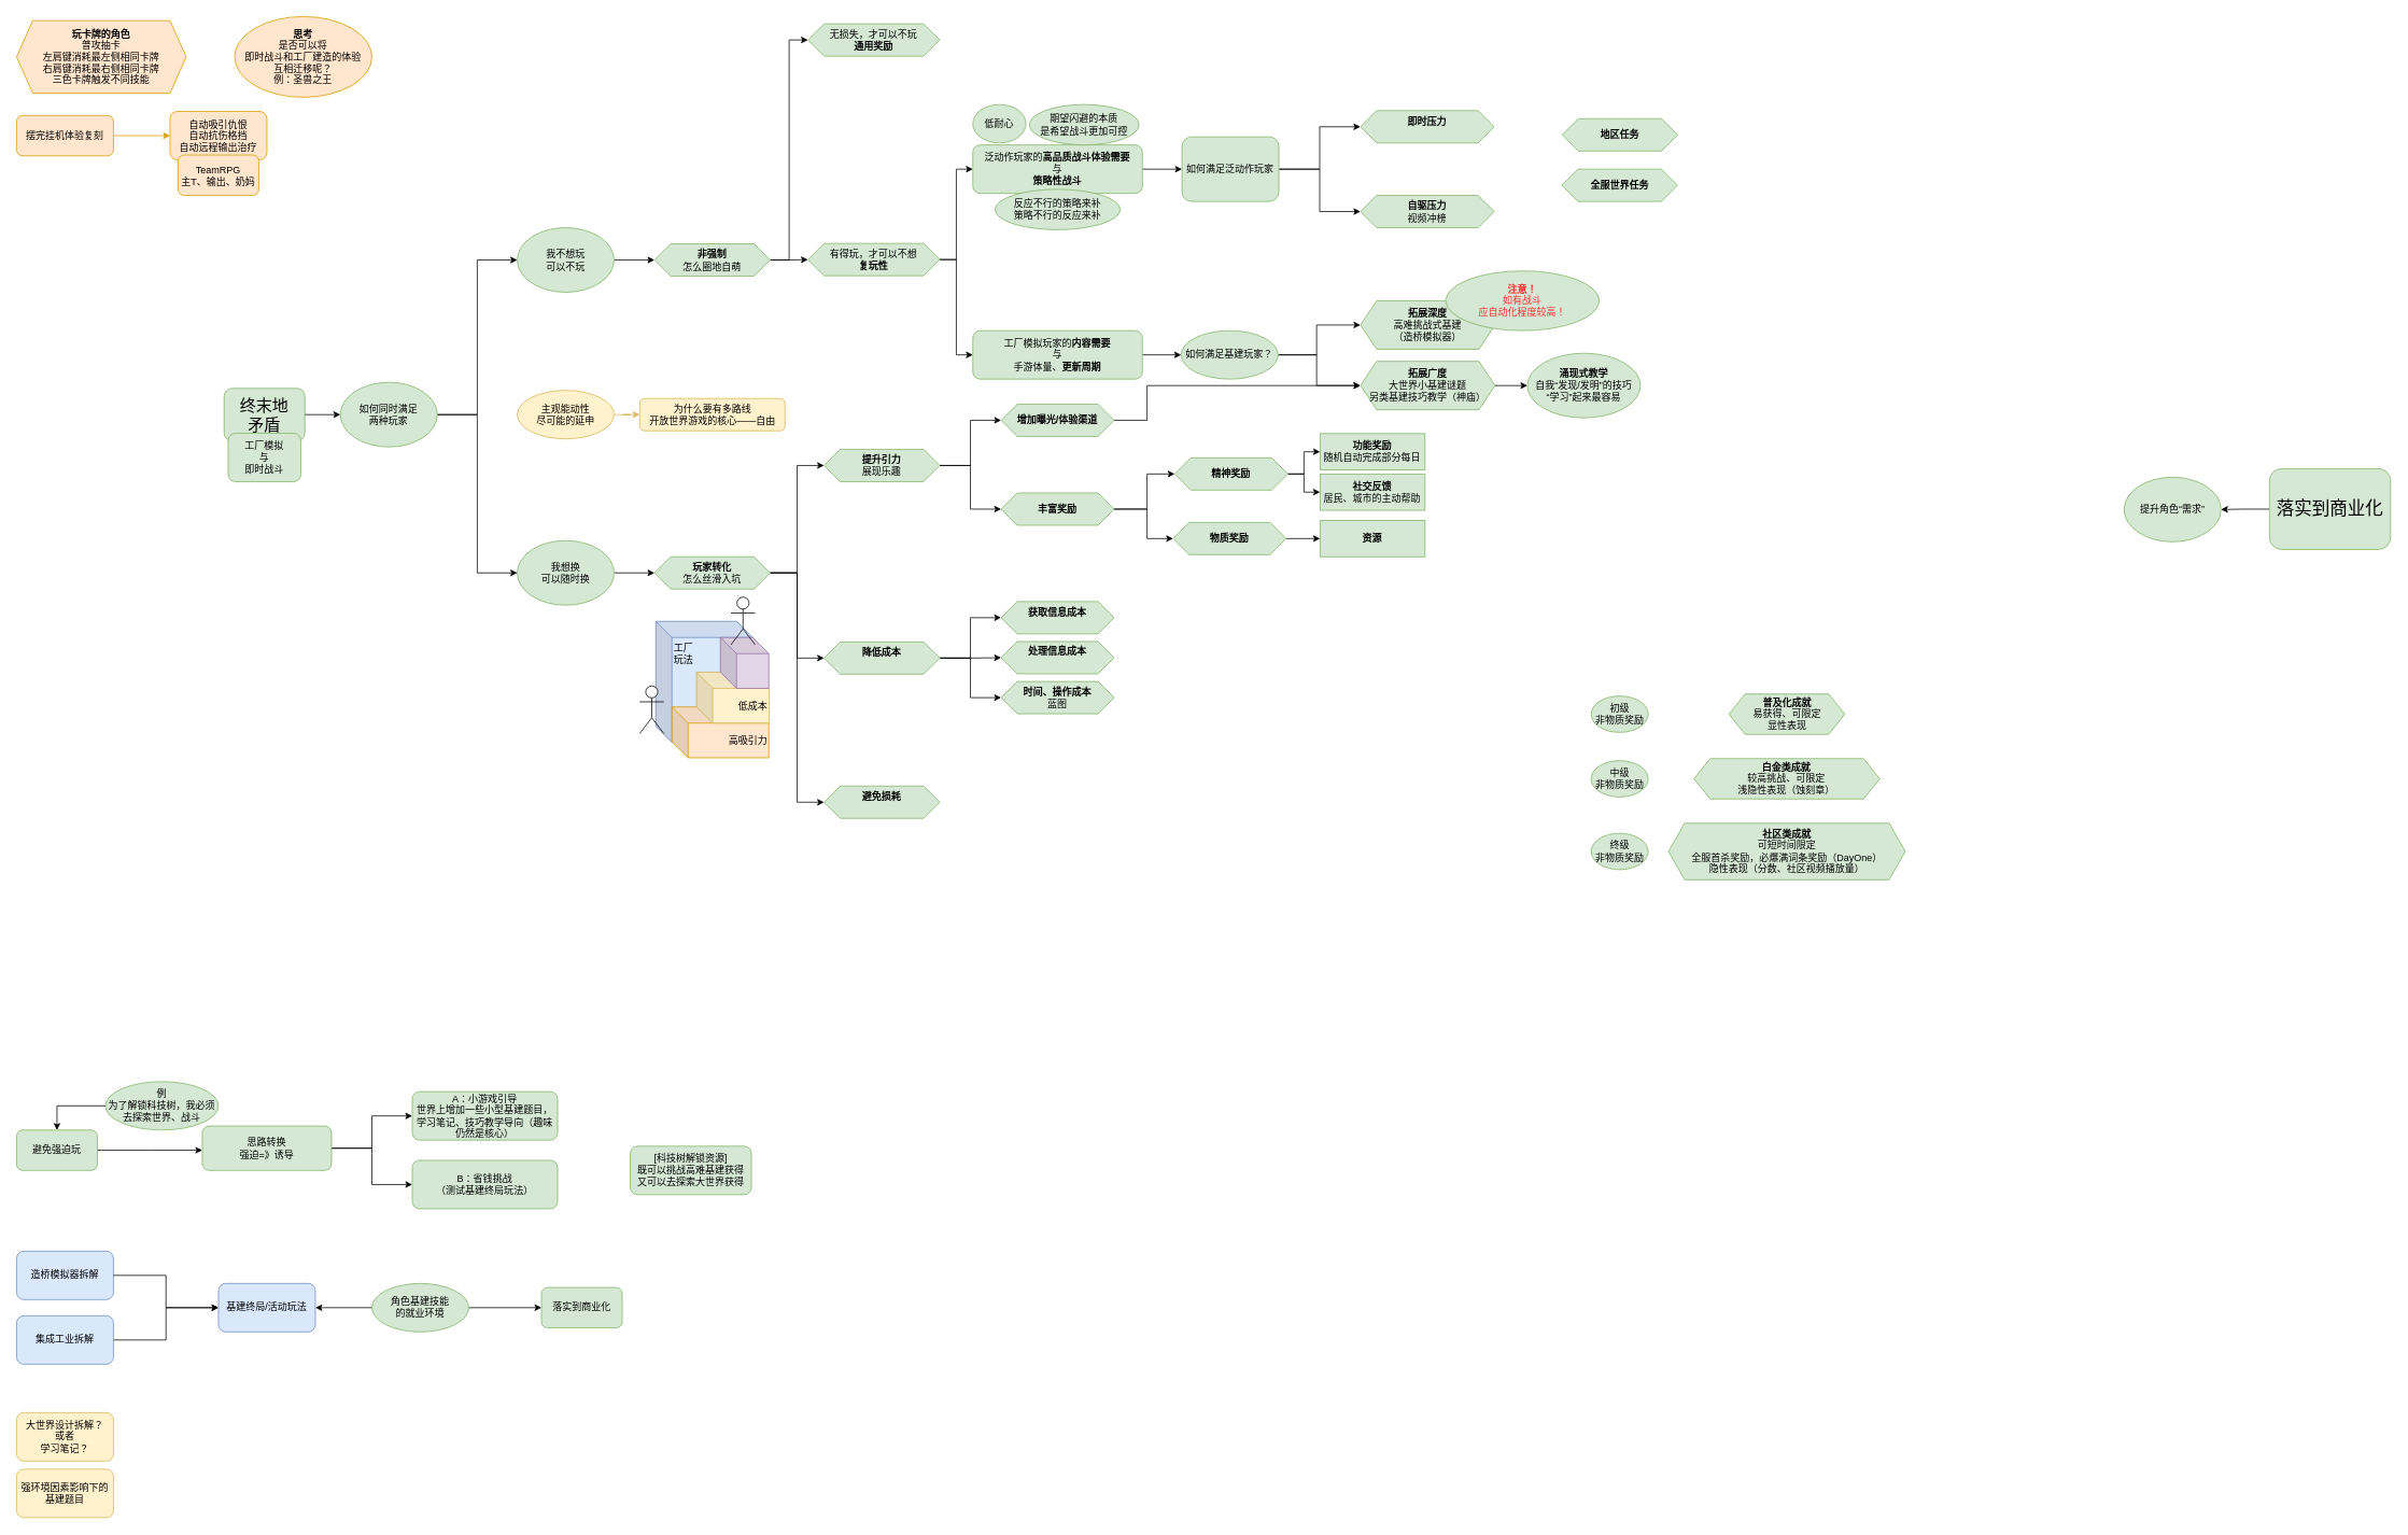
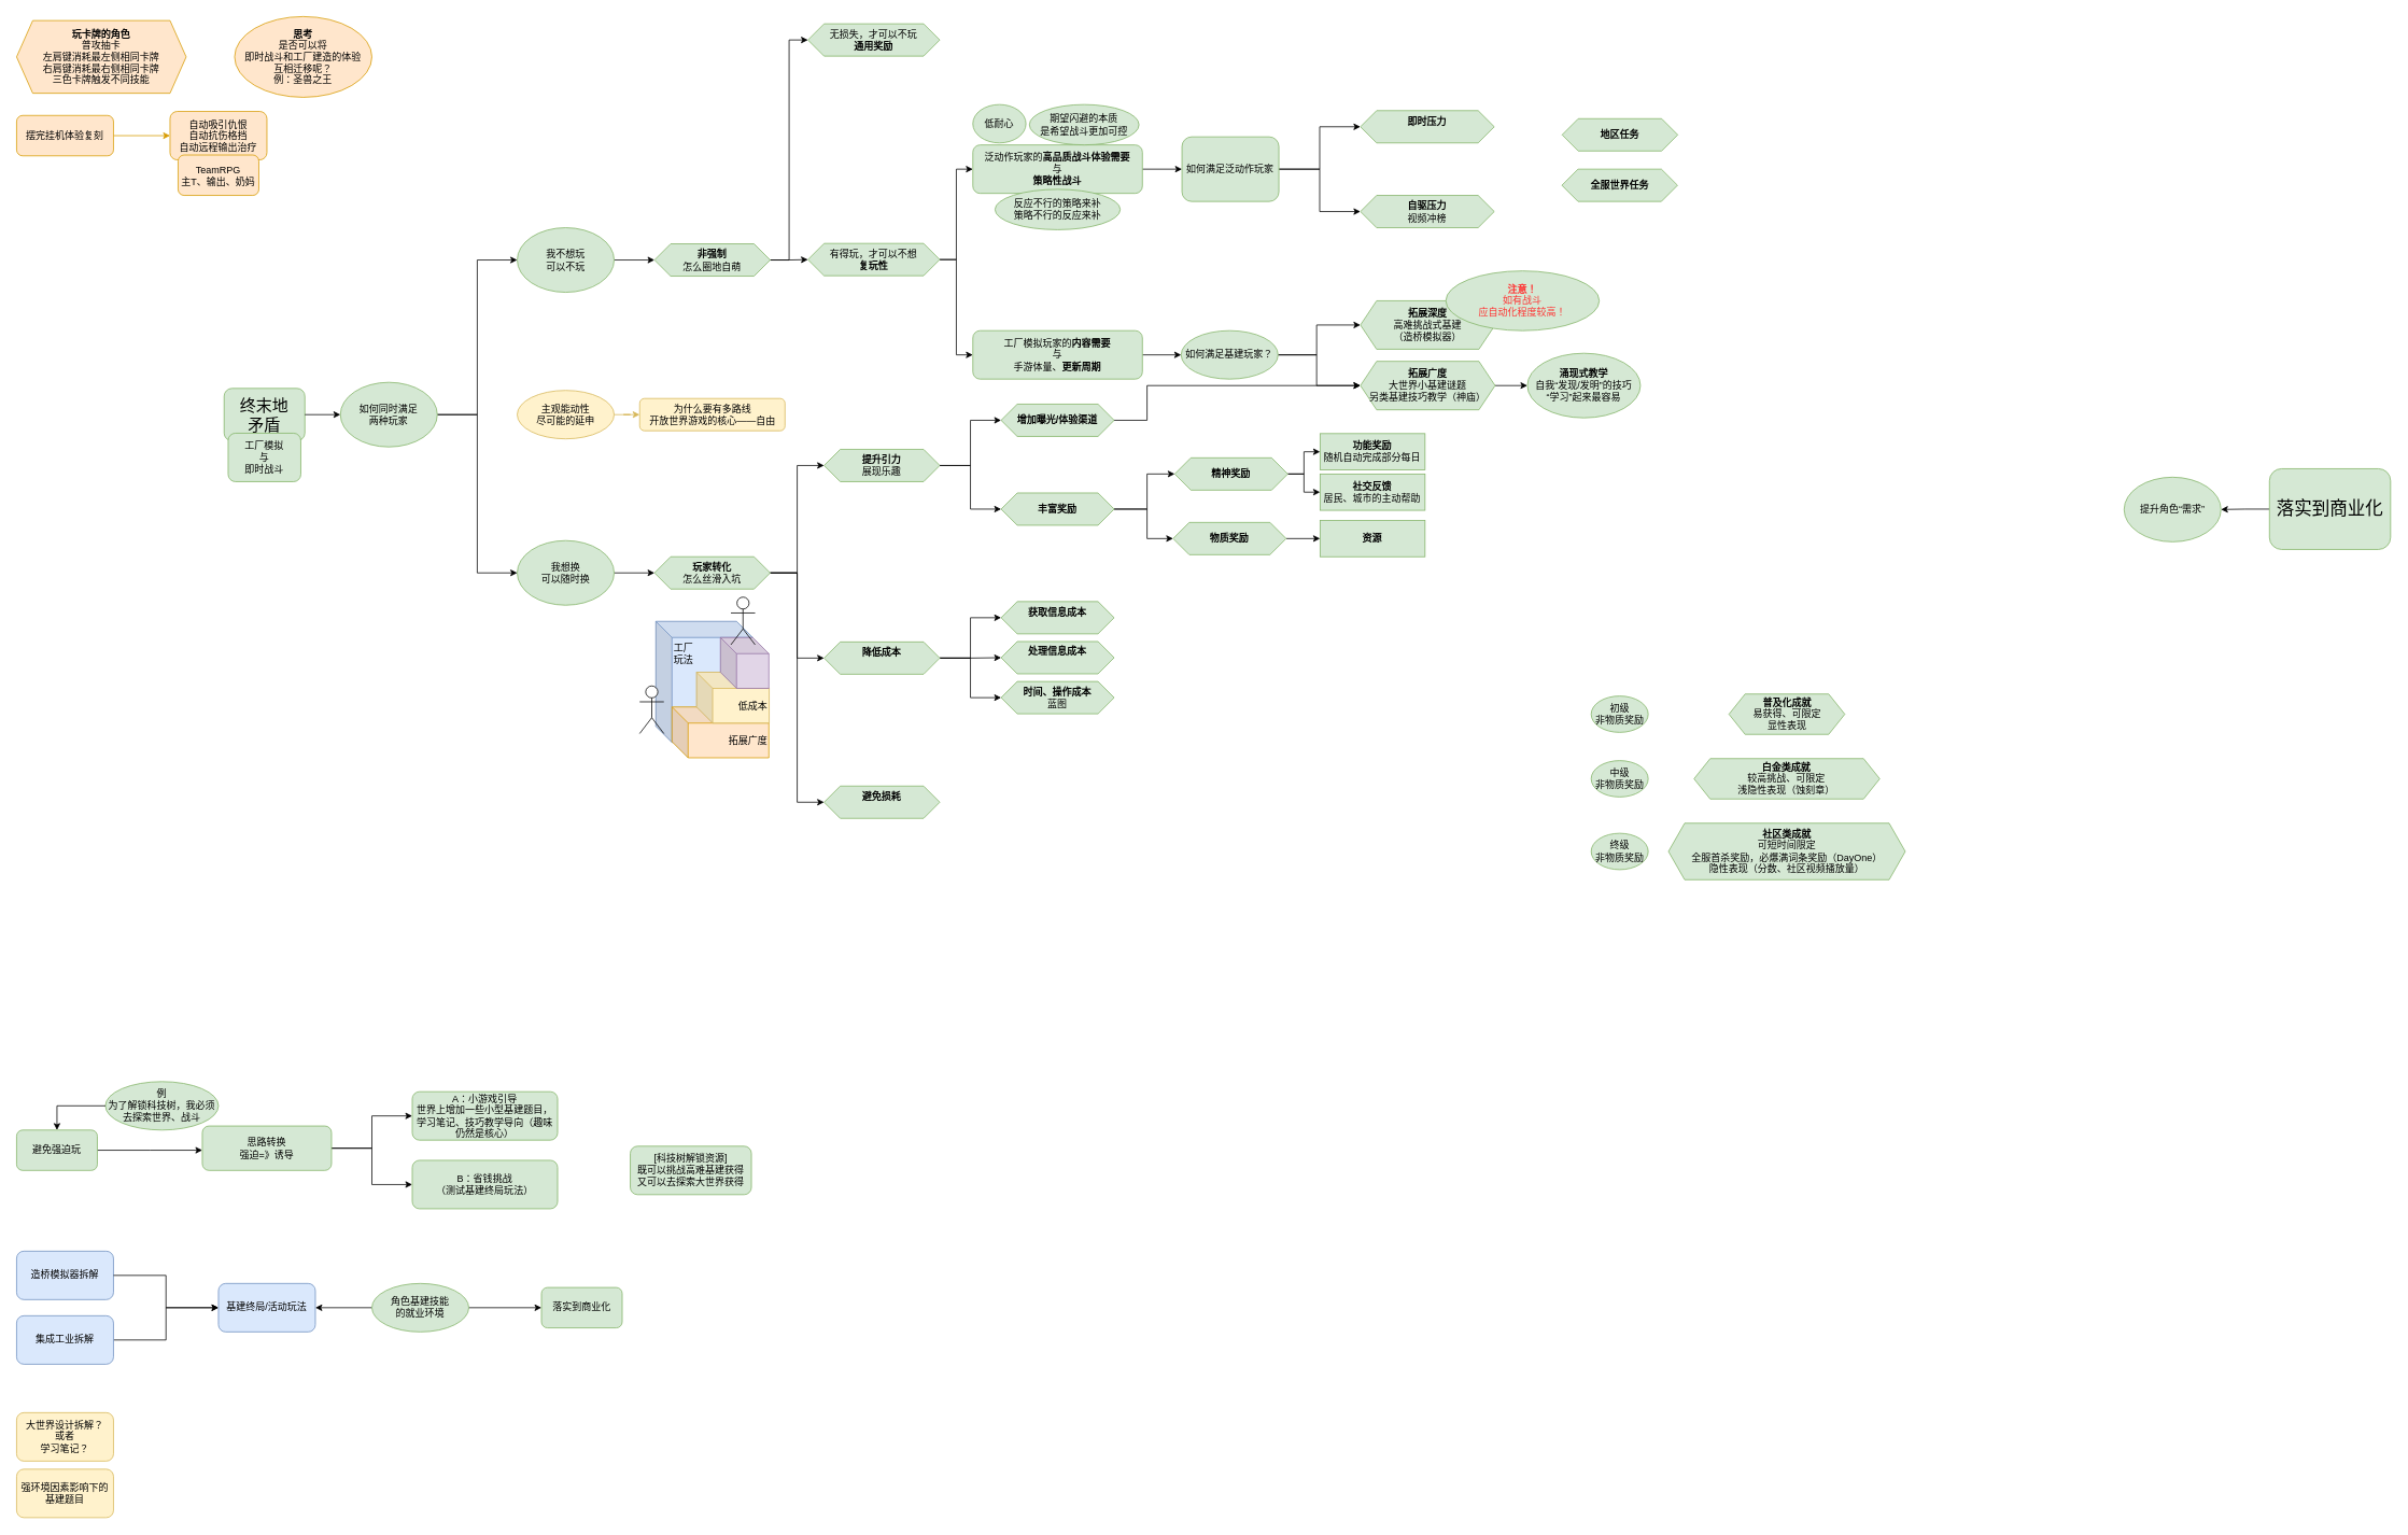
- <mxCell id="106" value="高吸引力" style="shape=cube;whiteSpace=wrap;html=1;boundedLbl=1;backgroundOutline=1;darkOpacity=0.05;darkOpacity2=0.1;align=right;fillColor=#ffe6cc;strokeColor=#d79b00;" parent="104" vertex="1"><mxGeometry x="40" y="136" width="120" height="63" as="geometry" /></mxCell>
+ <mxCell id="106" value="拓展广度" style="shape=cube;whiteSpace=wrap;html=1;boundedLbl=1;backgroundOutline=1;darkOpacity=0.05;darkOpacity2=0.1;align=right;fillColor=#ffe6cc;strokeColor=#d79b00;" parent="104" vertex="1"><mxGeometry x="40" y="136" width="120" height="63" as="geometry" /></mxCell>
